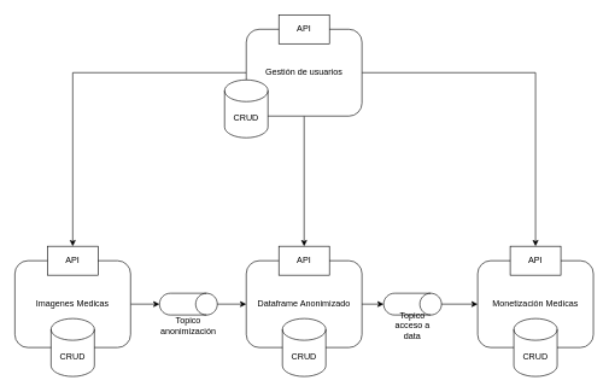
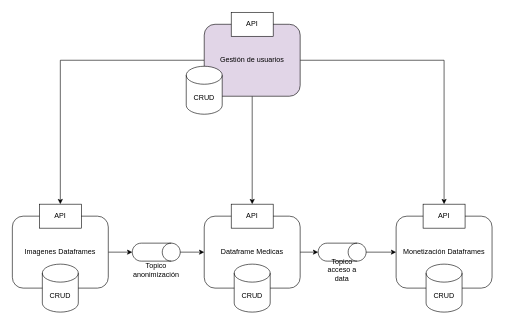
- <mxCell id="16" value="Gestión de usuarios" style="rounded=1;whiteSpace=wrap;html=1;" parent="1" vertex="1"><mxGeometry x="340" y="40" width="160" height="120" as="geometry" /></mxCell>
+ <mxCell id="16" value="Gestión de usuarios" style="rounded=1;whiteSpace=wrap;html=1;fillColor=#e1d5e7;" parent="1" vertex="1"><mxGeometry x="340" y="40" width="160" height="120" as="geometry" /></mxCell>
- <mxCell id="3" value="Imagenes Medicas" style="rounded=1;whiteSpace=wrap;html=1;" parent="1" vertex="1"><mxGeometry x="20" y="360" width="160" height="120" as="geometry" /></mxCell>
+ <mxCell id="3" value="Imagenes Dataframes" style="rounded=1;whiteSpace=wrap;html=1;" parent="1" vertex="1"><mxGeometry x="20" y="360" width="160" height="120" as="geometry" /></mxCell>
- <mxCell id="6" value="Dataframe Anonimizado" style="rounded=1;whiteSpace=wrap;html=1;" parent="1" vertex="1"><mxGeometry x="340" y="360" width="160" height="120" as="geometry" /></mxCell>
+ <mxCell id="6" value="Dataframe Medicas" style="rounded=1;whiteSpace=wrap;html=1;" parent="1" vertex="1"><mxGeometry x="340" y="360" width="160" height="120" as="geometry" /></mxCell>
- <mxCell id="19" value="Monetización Medicas" style="rounded=1;whiteSpace=wrap;html=1;" parent="1" vertex="1"><mxGeometry x="660" y="360" width="160" height="120" as="geometry" /></mxCell>
+ <mxCell id="19" value="Monetización Dataframes" style="rounded=1;whiteSpace=wrap;html=1;" parent="1" vertex="1"><mxGeometry x="660" y="360" width="160" height="120" as="geometry" /></mxCell>
